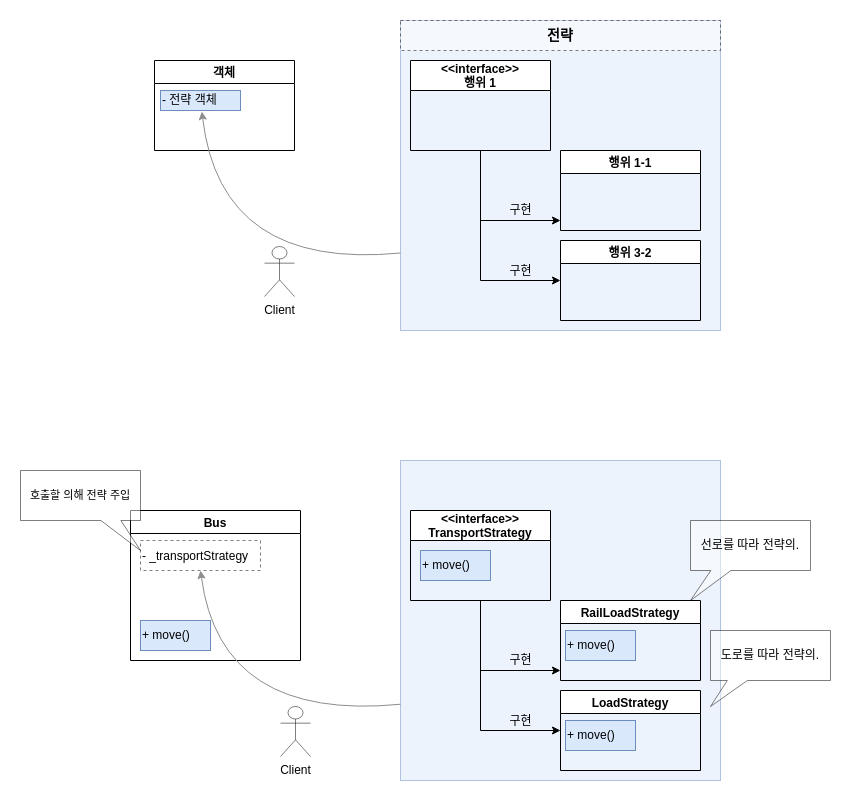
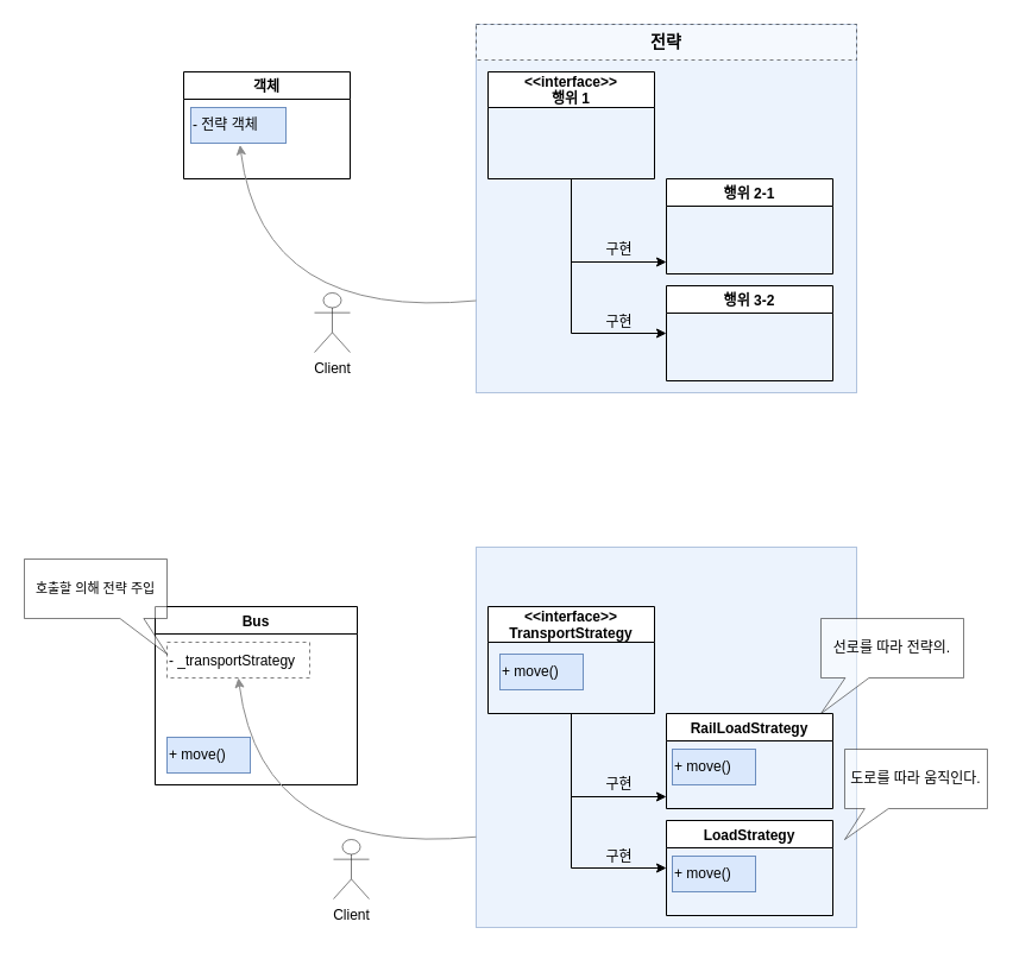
- <mxCell id="4" value="- 전략 객체" style="text;html=1;align=left;verticalAlign=middle;resizable=0;points=[];autosize=1;strokeColor=#6c8ebf;fillColor=#dae8fc;" vertex="1" parent="3"><mxGeometry x="6" y="30" width="80" height="20" as="geometry" /></mxCell>
+ <mxCell id="4" value="- 전략 객체" style="text;html=1;align=left;verticalAlign=middle;resizable=0;points=[];autosize=1;strokeColor=#6c8ebf;fillColor=#dae8fc;" vertex="1" parent="3"><mxGeometry x="6" y="30" width="80" height="30" as="geometry" /></mxCell>
- <mxCell id="7" value="행위 1-1" style="swimlane;" vertex="1" parent="1"><mxGeometry x="560" y="150" width="140" height="80" as="geometry" /></mxCell>
+ <mxCell id="7" value="행위 2-1" style="swimlane;" vertex="1" parent="1"><mxGeometry x="560" y="150" width="140" height="80" as="geometry" /></mxCell>
- <mxCell id="26" value="도로를 따라 전략의." style="shape=callout;whiteSpace=wrap;html=1;perimeter=calloutPerimeter;opacity=50;size=26;position=0.14;position2=0;base=20;" vertex="1" parent="1"><mxGeometry x="710" y="630" width="120" height="76" as="geometry" /></mxCell>
+ <mxCell id="26" value="도로를 따라 움직인다." style="shape=callout;whiteSpace=wrap;html=1;perimeter=calloutPerimeter;opacity=50;size=26;position=0.14;position2=0;base=20;" vertex="1" parent="1"><mxGeometry x="710" y="630" width="120" height="76" as="geometry" /></mxCell>
